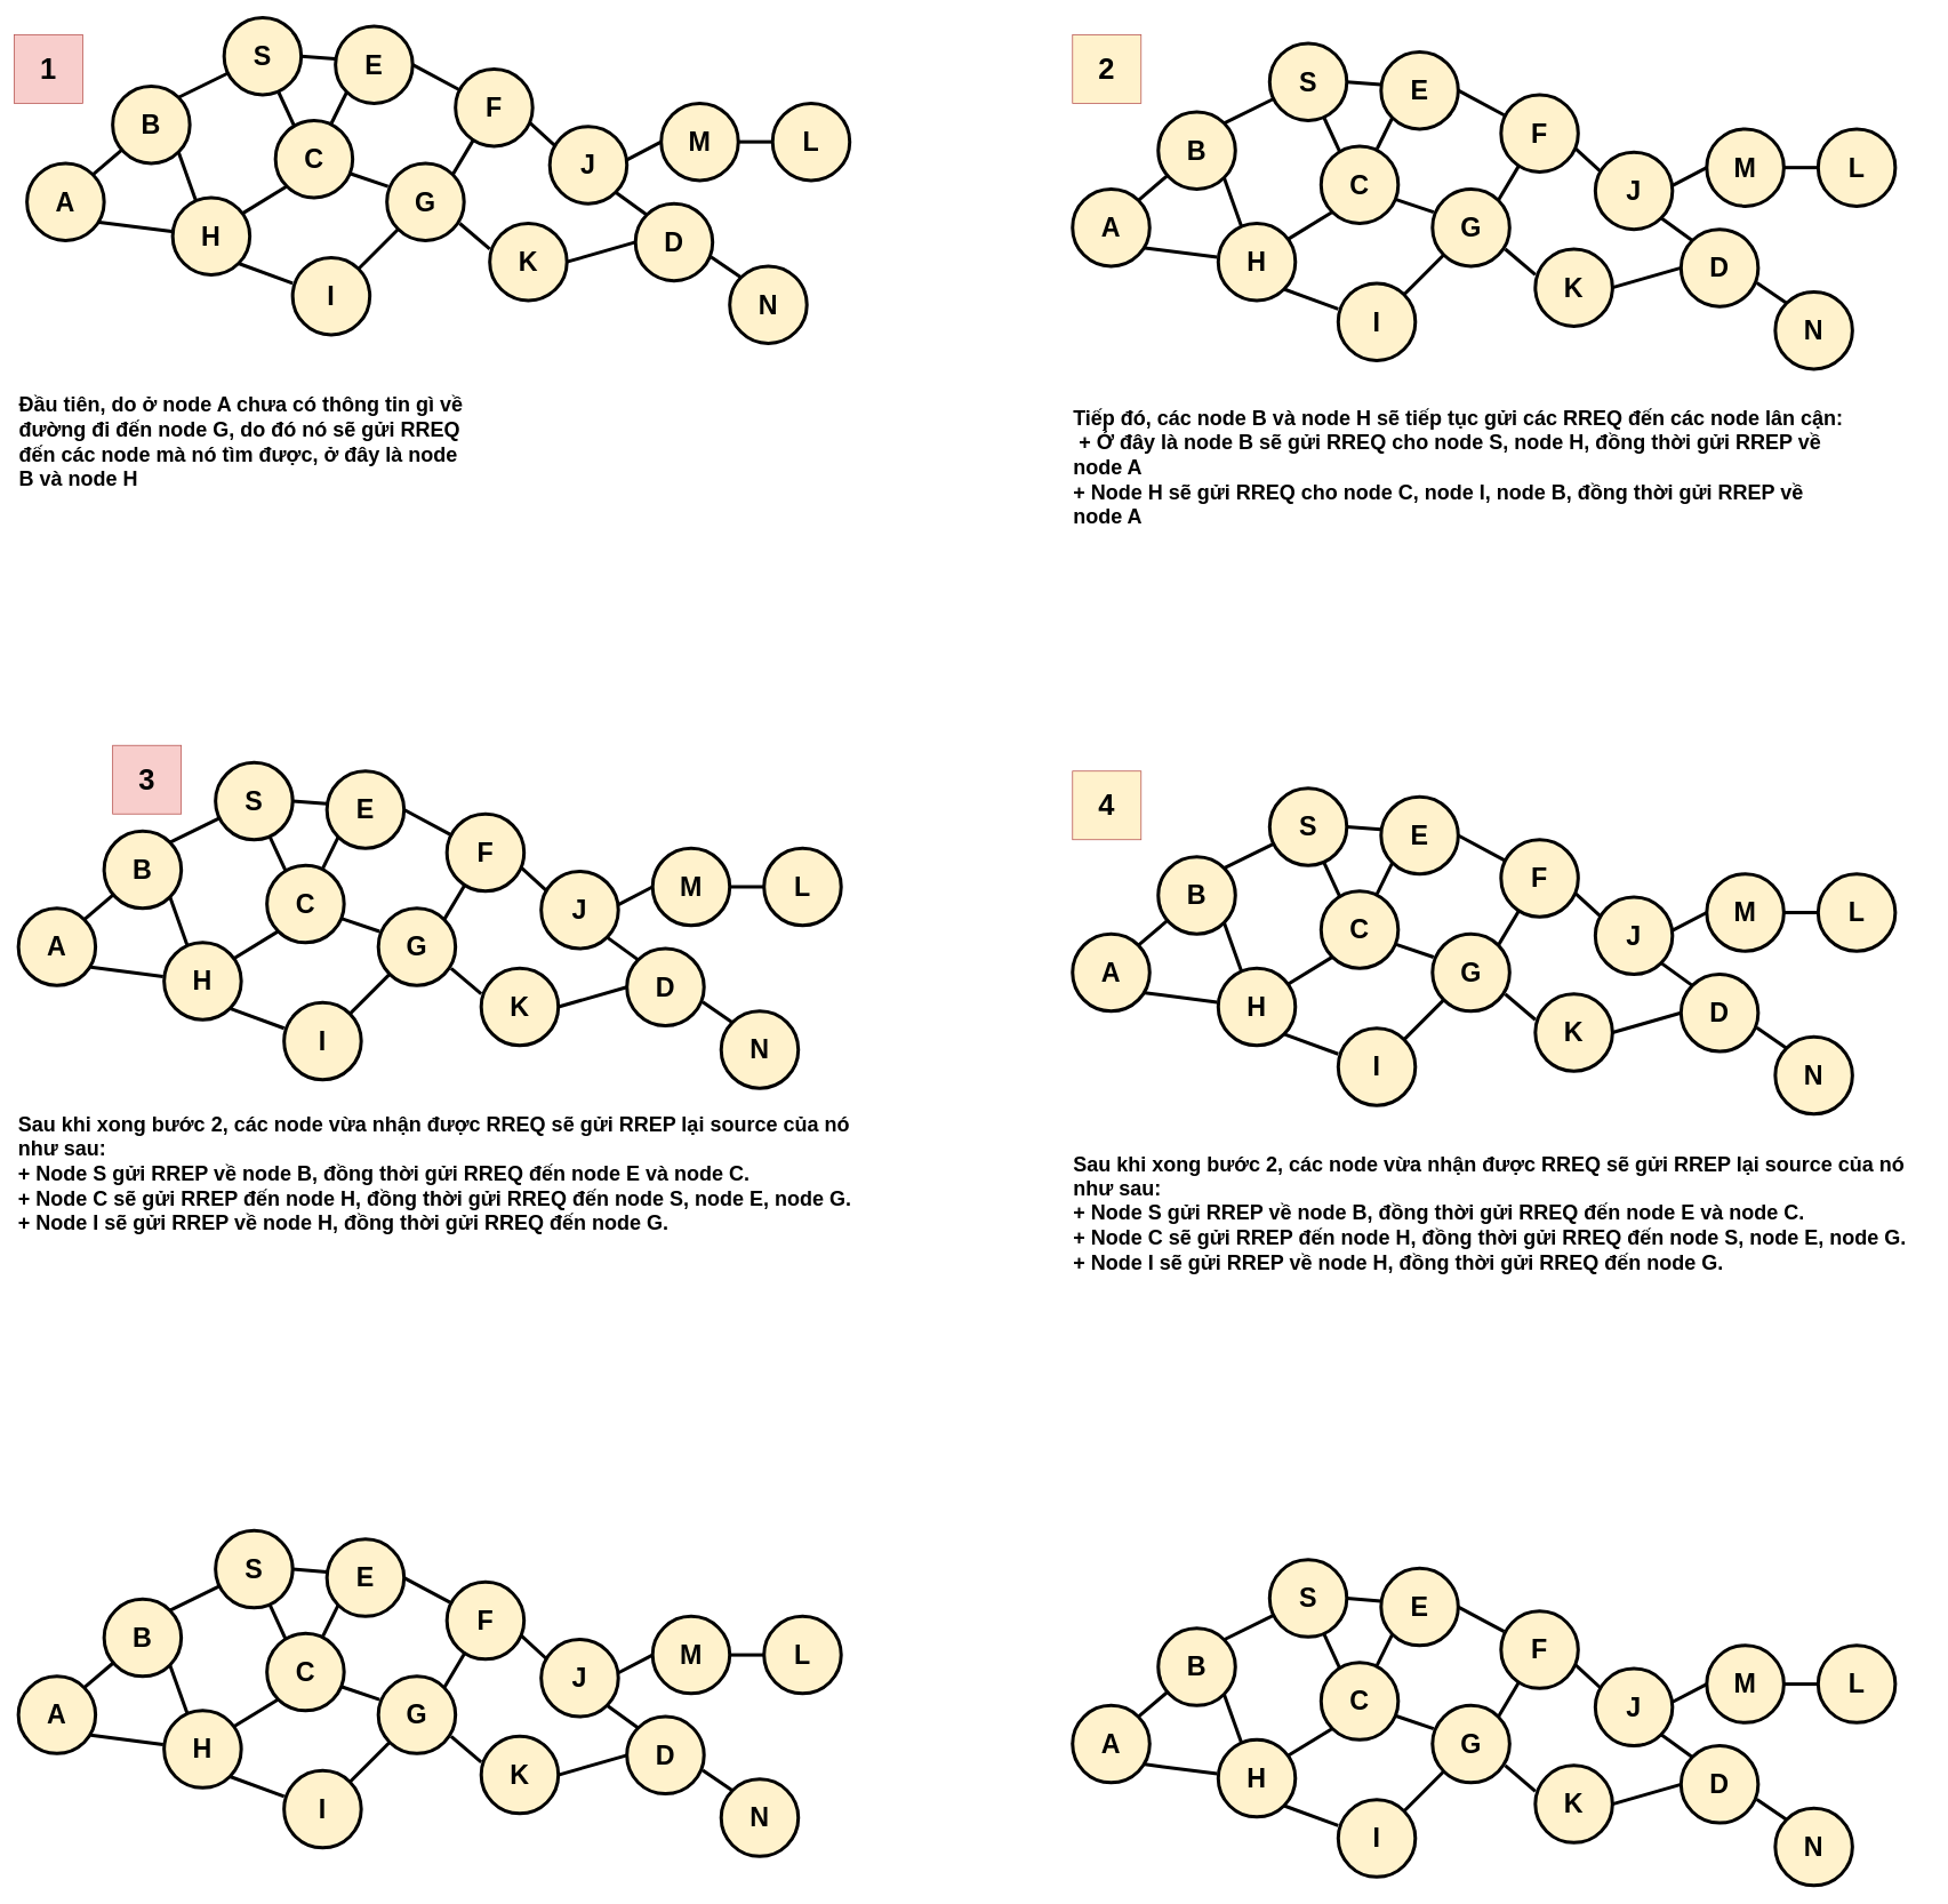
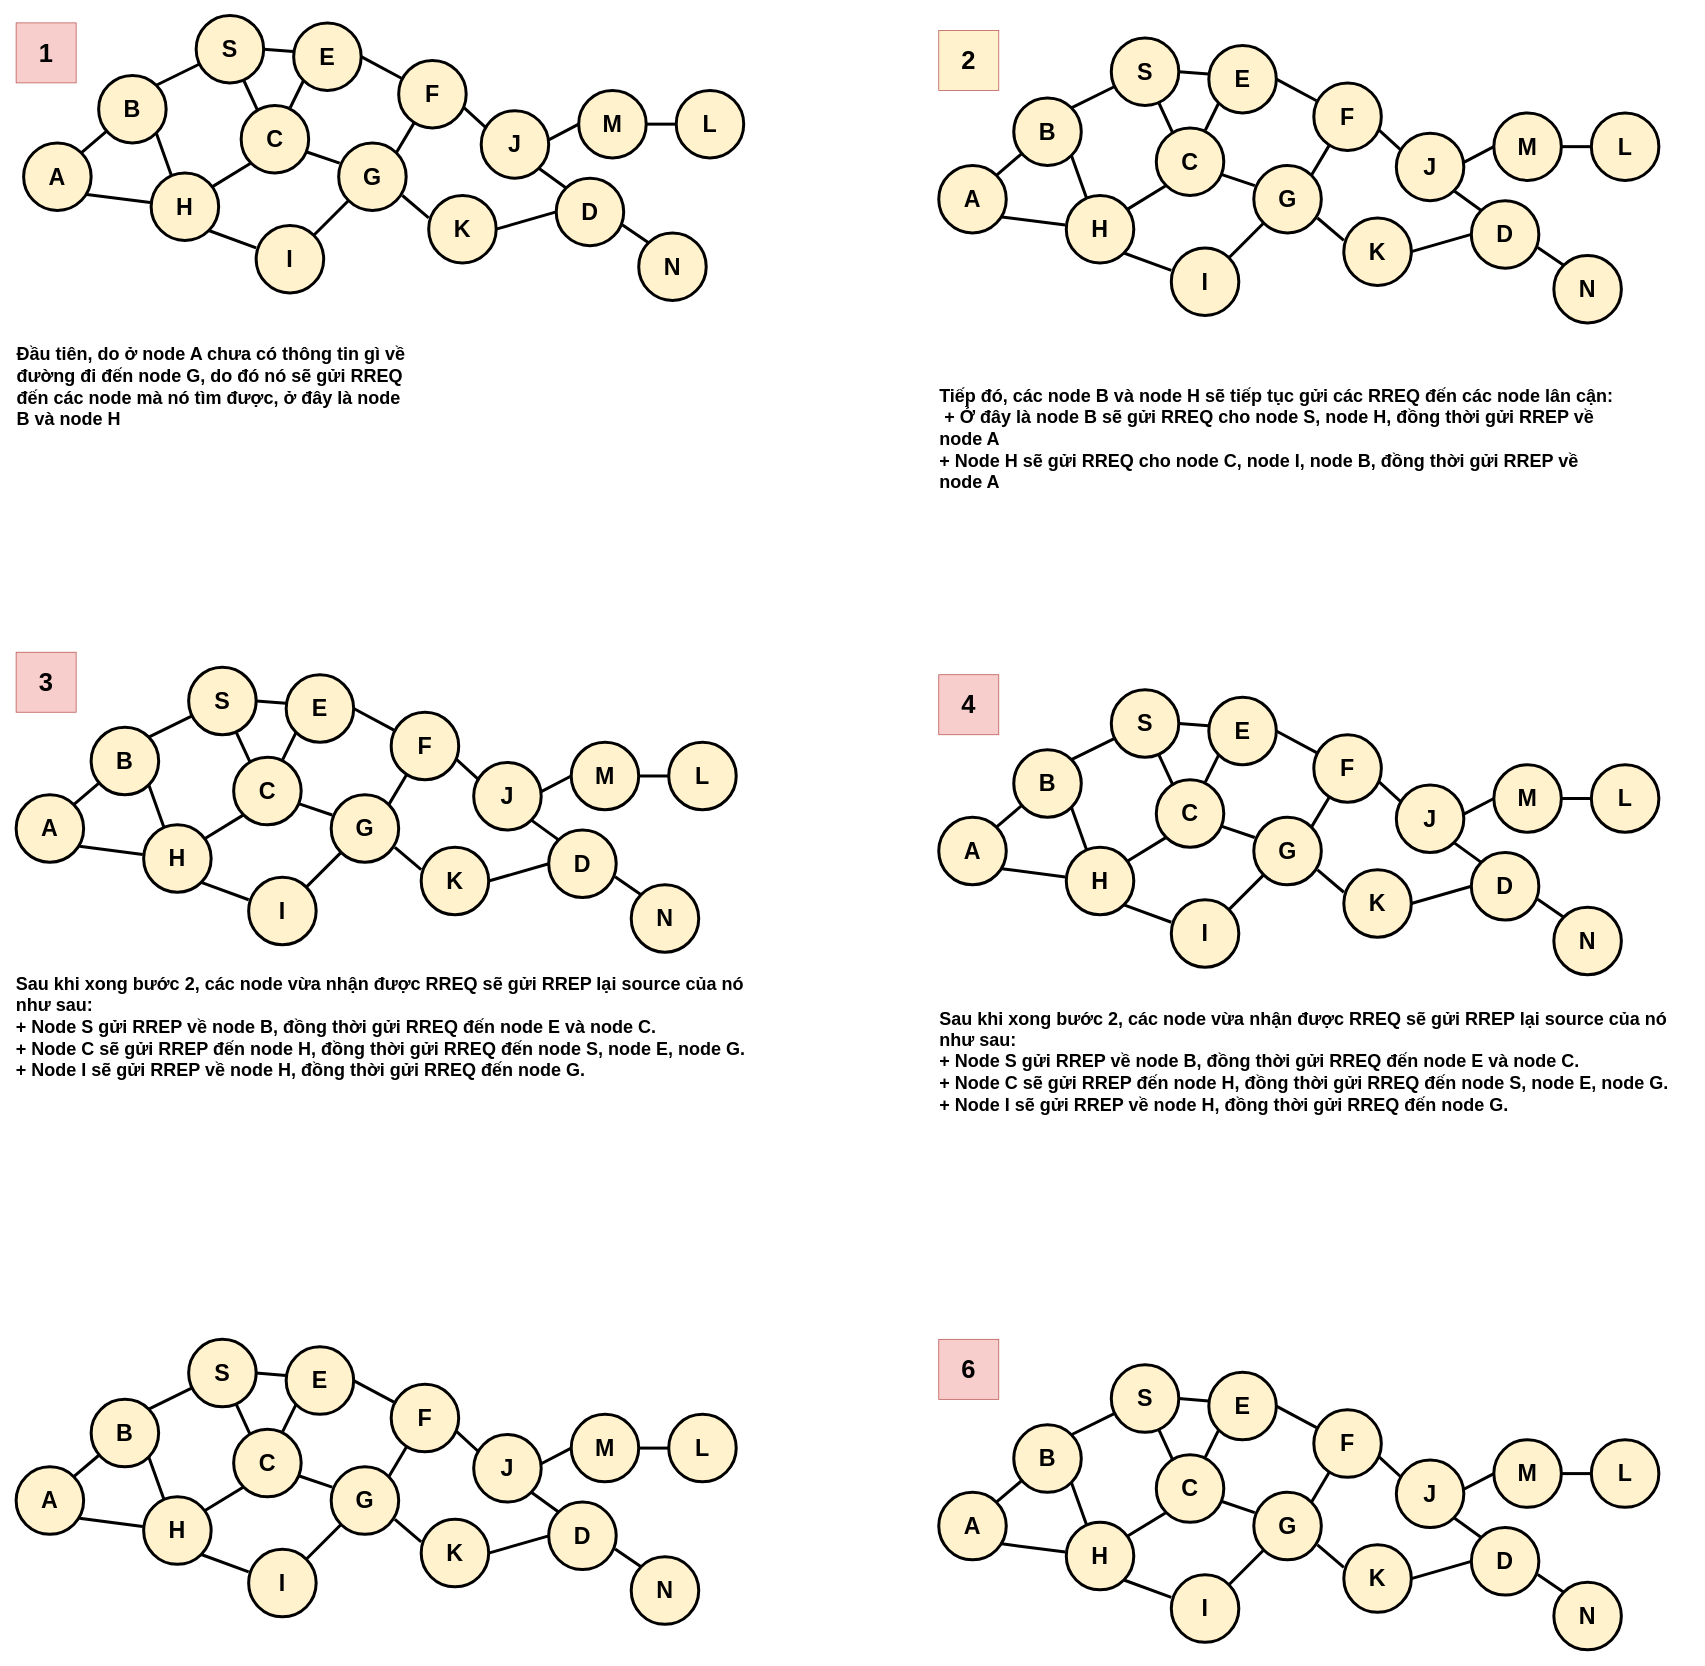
- <mxCell id="212" value="1" style="whiteSpace=wrap;html=1;aspect=fixed;fontSize=34;fontStyle=1;fillColor=#f8cecc;strokeColor=#b85450;" vertex="1" parent="1"><mxGeometry x="16" y="40" width="80" height="80" as="geometry" /></mxCell>
+ <mxCell id="212" value="1" style="whiteSpace=wrap;html=1;aspect=fixed;fontSize=34;fontStyle=1;fillColor=#f8cecc;strokeColor=#b85450;" vertex="1" parent="1"><mxGeometry x="21" y="30" width="80" height="80" as="geometry" /></mxCell>
- <mxCell id="218" value="&lt;h1 style=&quot;border-color: var(--border-color); text-align: left;&quot;&gt;Tiếp đó, các node B và node H sẽ tiếp tục gửi các RREQ đến các node lân cận:&lt;br&gt;&amp;nbsp;+ Ở đây là node B sẽ gửi RREQ cho node S, node H, đồng thời gửi RREP về node A&lt;br&gt;+ Node H sẽ gửi RREQ cho node C, node I, node B, đồng thời gửi RREP về node A&lt;/h1&gt;" style="text;html=1;strokeColor=none;fillColor=none;align=center;verticalAlign=middle;whiteSpace=wrap;rounded=0;" vertex="1" parent="1"><mxGeometry x="1251" y="465" width="910" height="160" as="geometry" /></mxCell>
+ <mxCell id="218" value="&lt;h1 style=&quot;border-color: var(--border-color); text-align: left;&quot;&gt;Tiếp đó, các node B và node H sẽ tiếp tục gửi các RREQ đến các node lân cận:&lt;br&gt;&amp;nbsp;+ Ở đây là node B sẽ gửi RREQ cho node S, node H, đồng thời gửi RREP về node A&lt;br&gt;+ Node H sẽ gửi RREQ cho node C, node I, node B, đồng thời gửi RREP về node A&lt;/h1&gt;" style="text;html=1;strokeColor=none;fillColor=none;align=center;verticalAlign=middle;whiteSpace=wrap;rounded=0;" vertex="1" parent="1"><mxGeometry x="1251" y="505" width="910" height="160" as="geometry" /></mxCell>
- <mxCell id="214" value="3" style="whiteSpace=wrap;html=1;aspect=fixed;fontSize=34;fontStyle=1;fillColor=#f8cecc;strokeColor=#b85450;" vertex="1" parent="1"><mxGeometry x="131" y="869" width="80" height="80" as="geometry" /></mxCell>
+ <mxCell id="214" value="3" style="whiteSpace=wrap;html=1;aspect=fixed;fontSize=34;fontStyle=1;fillColor=#f8cecc;strokeColor=#b85450;" vertex="1" parent="1"><mxGeometry x="21" y="869" width="80" height="80" as="geometry" /></mxCell>
- <mxCell id="215" value="4" style="whiteSpace=wrap;html=1;aspect=fixed;fontSize=34;fontStyle=1;fillColor=#fff2cc;strokeColor=#b85450;" vertex="1" parent="1"><mxGeometry x="1251" y="899" width="80" height="80" as="geometry" /></mxCell>
+ <mxCell id="215" value="4" style="whiteSpace=wrap;html=1;aspect=fixed;fontSize=34;fontStyle=1;fillColor=#f8cecc;strokeColor=#b85450;" vertex="1" parent="1"><mxGeometry x="1251" y="899" width="80" height="80" as="geometry" /></mxCell>
+ <mxCell id="216" value="6" style="whiteSpace=wrap;html=1;aspect=fixed;fontSize=34;fontStyle=1;fillColor=#f8cecc;strokeColor=#b85450;" vertex="1" parent="1"><mxGeometry x="1251" y="1785" width="80" height="80" as="geometry" /></mxCell>
